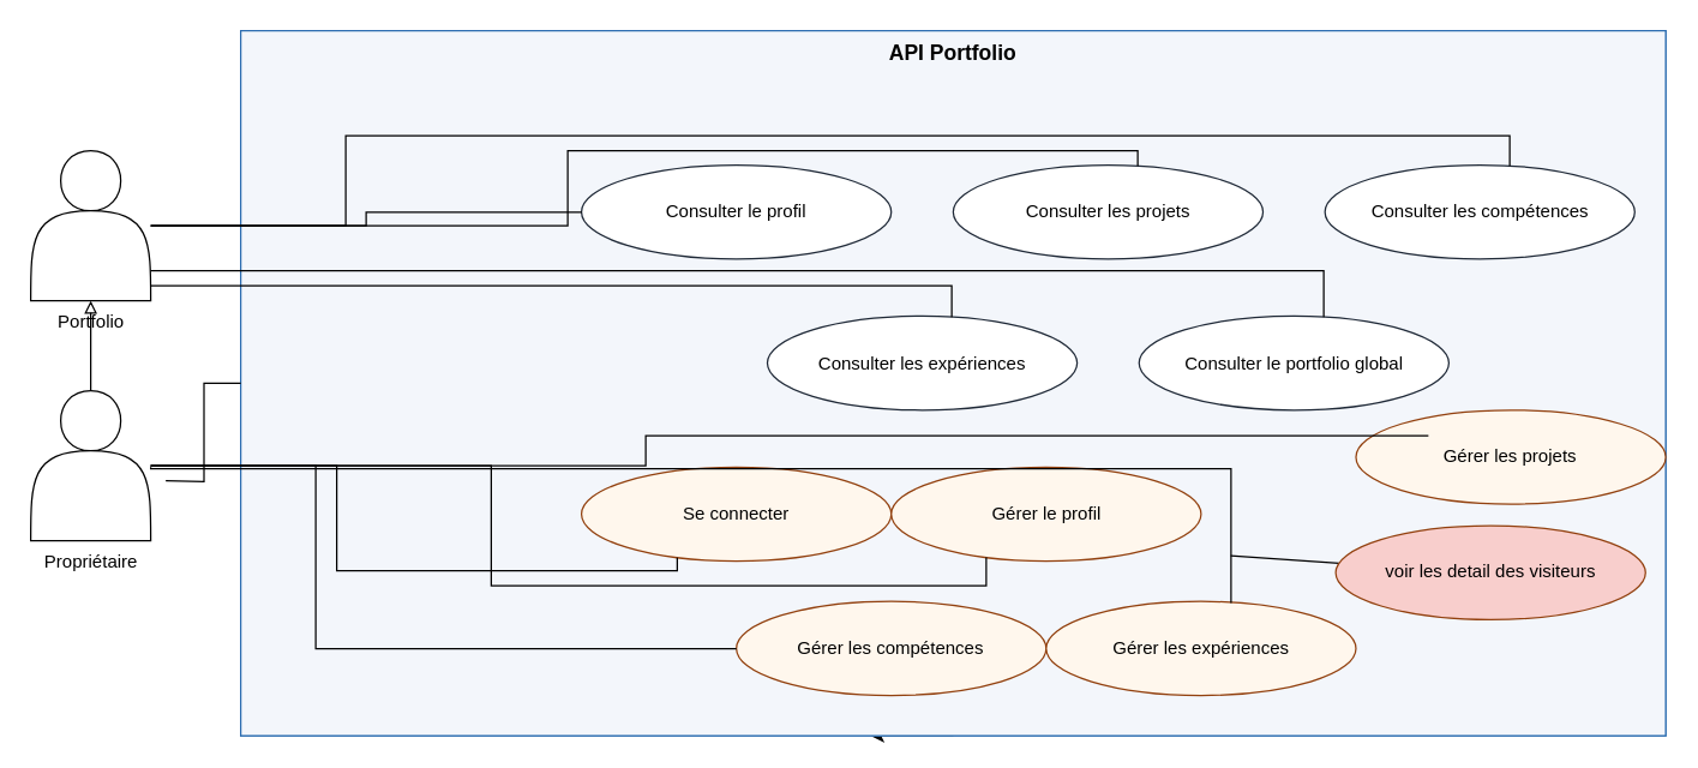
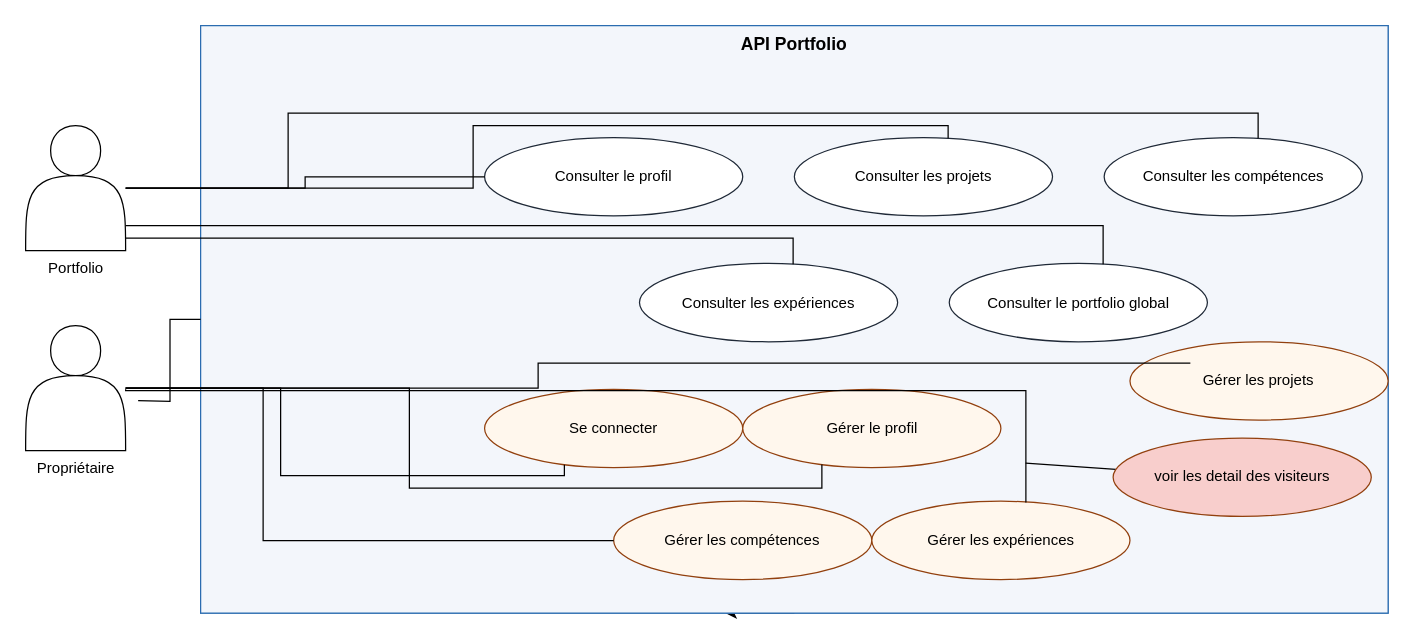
- <mxCell id="39" style="edgeStyle=orthogonalEdgeStyle;rounded=0;orthogonalLoop=1;jettySize=auto;html=1;endArrow=block;endFill=0;dashed=0;" parent="1" source="29" target="28" edge="1"><mxGeometry relative="1" as="geometry" /></mxCell>
